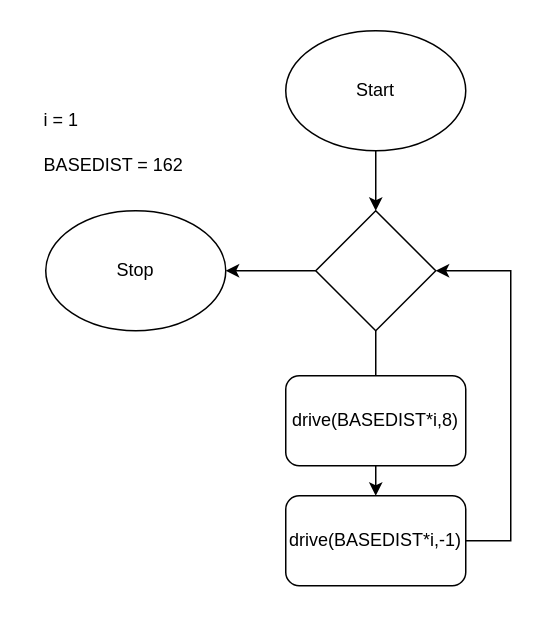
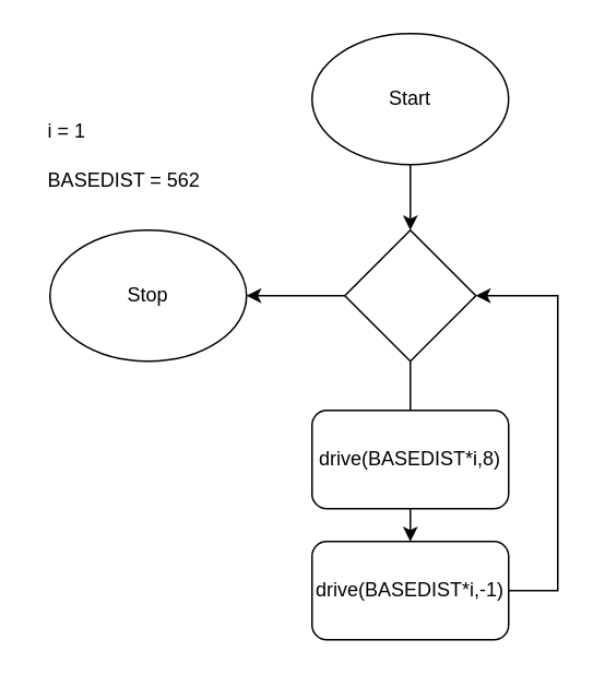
- <mxCell id="10" value="BASEDIST = 162" style="text;html=1;align=center;verticalAlign=middle;resizable=0;points=[];autosize=1;strokeColor=none;" parent="1" vertex="1"><mxGeometry x="20" y="100" width="110" height="20" as="geometry" /></mxCell>
+ <mxCell id="10" value="BASEDIST = 562" style="text;html=1;align=center;verticalAlign=middle;resizable=0;points=[];autosize=1;strokeColor=none;" parent="1" vertex="1"><mxGeometry x="20" y="100" width="110" height="20" as="geometry" /></mxCell>
